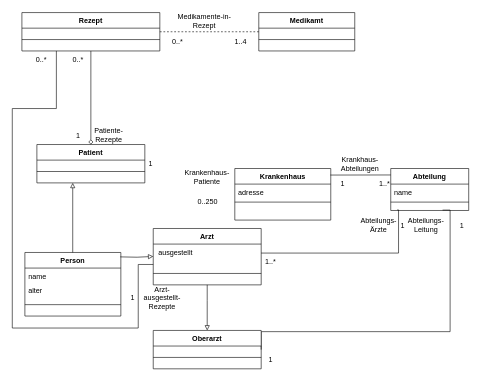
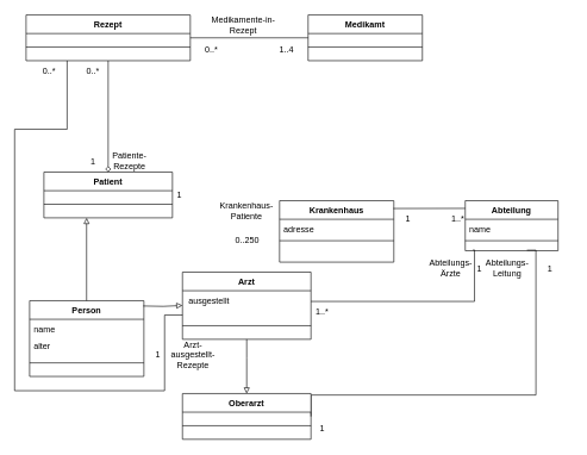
- <mxCell id="24" style="edgeStyle=orthogonalEdgeStyle;rounded=0;orthogonalLoop=1;jettySize=auto;html=1;entryX=0;entryY=0.5;entryDx=0;entryDy=0;endArrow=none;endFill=0;dashed=1;" edge="1" parent="1" source="27" target="29"><mxGeometry relative="1" as="geometry" /></mxCell>
+ <mxCell id="24" style="edgeStyle=orthogonalEdgeStyle;rounded=0;orthogonalLoop=1;jettySize=auto;html=1;entryX=0;entryY=0.5;entryDx=0;entryDy=0;endArrow=none;endFill=0;" edge="1" parent="1" source="27" target="29"><mxGeometry relative="1" as="geometry" /></mxCell>
- <mxCell id="54" value="Krankhaus-Abteilungen" style="text;html=1;align=center;verticalAlign=middle;whiteSpace=wrap;rounded=0;" vertex="1" parent="1"><mxGeometry x="570" y="257" width="60" height="30" as="geometry" /></mxCell>
